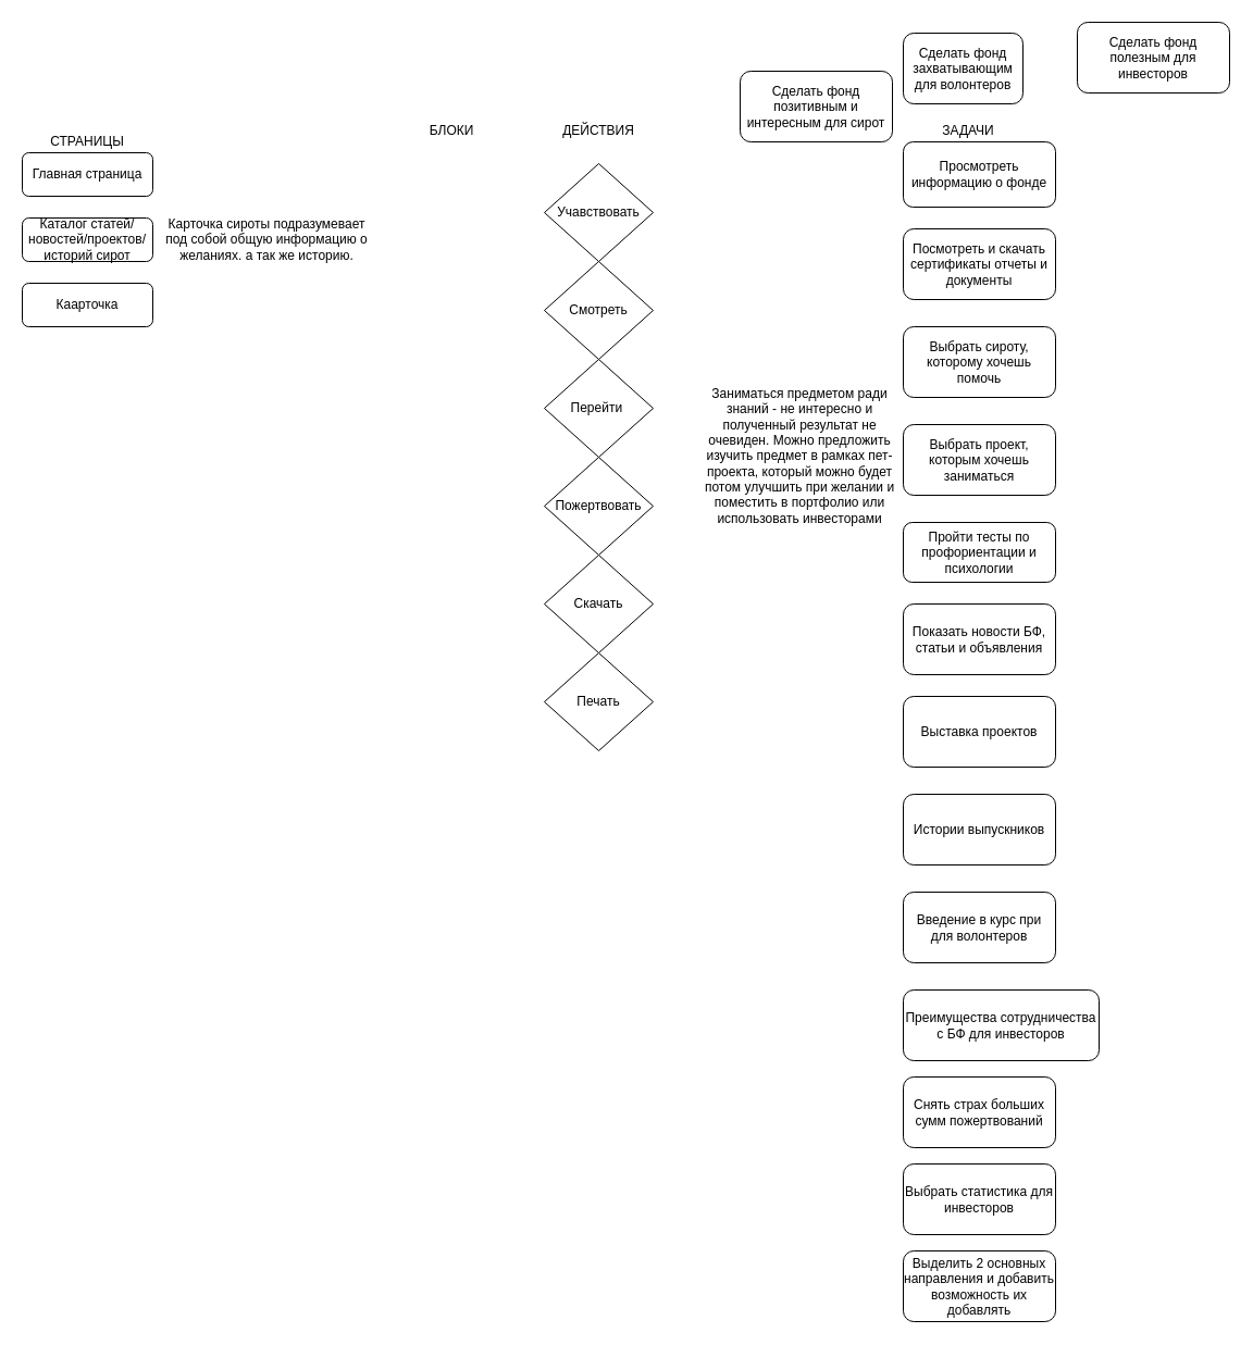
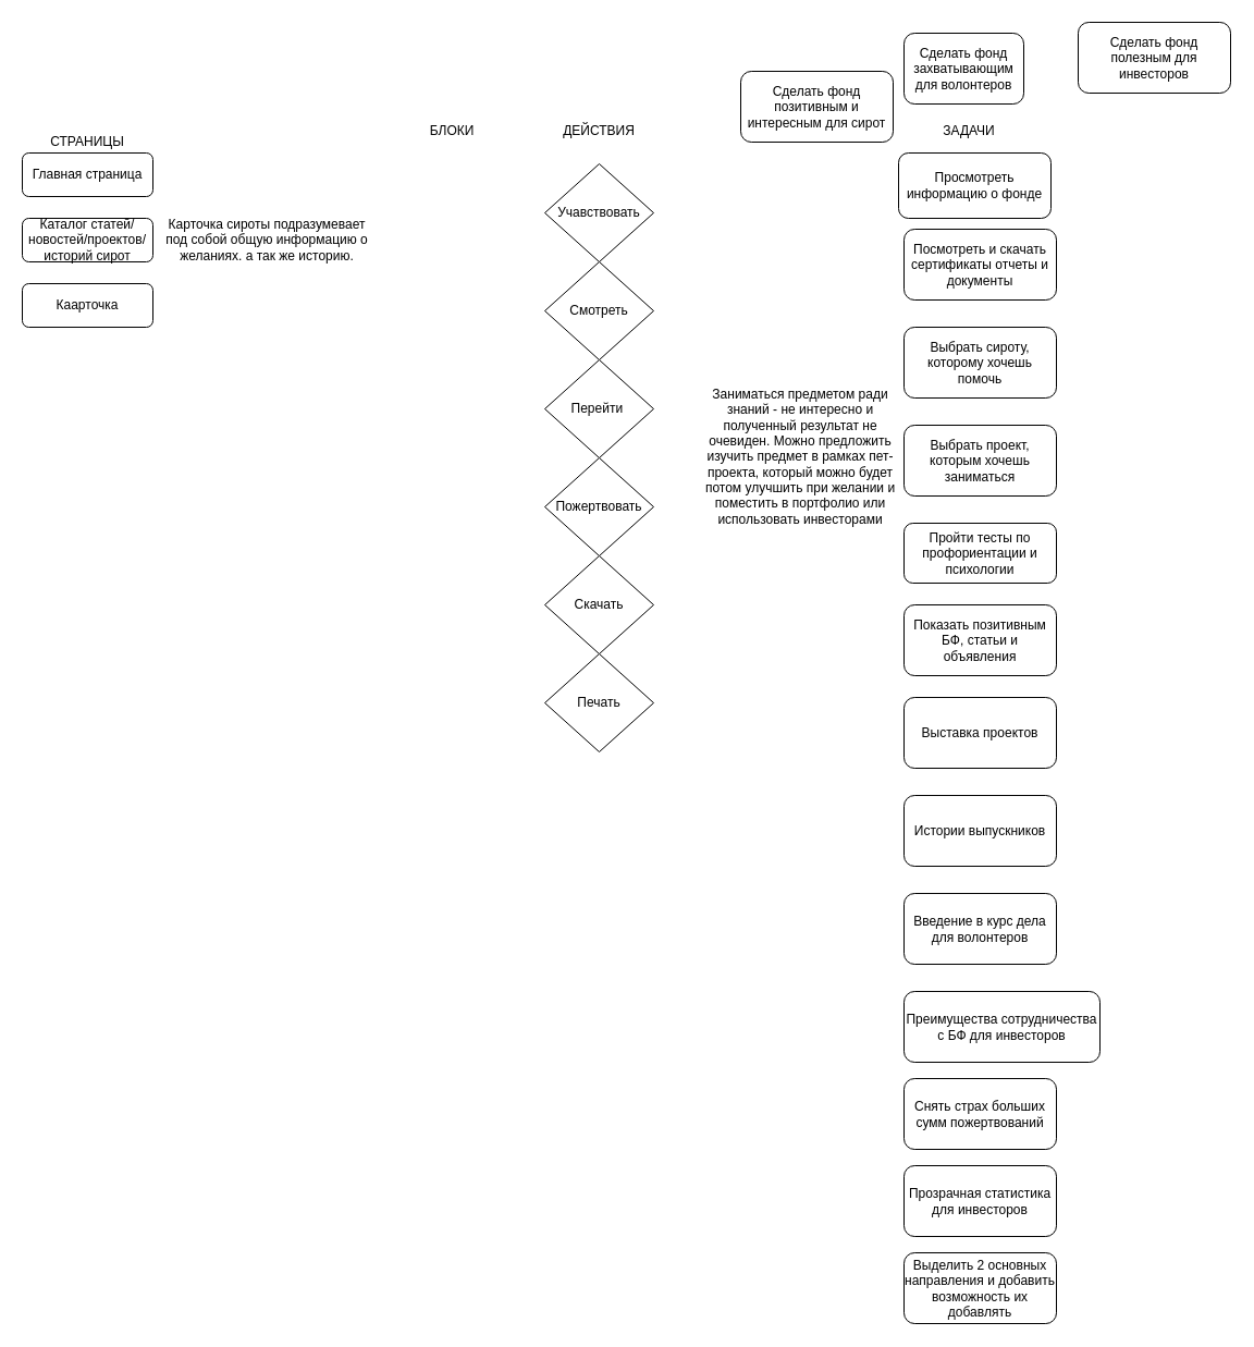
- <mxCell id="5" value="Просмотреть информацию о фонде" style="rounded=1;whiteSpace=wrap;html=1;fontSize=12;glass=0;strokeWidth=1;shadow=0;" vertex="1" parent="1"><mxGeometry x="830" y="130" width="140" height="60" as="geometry" /></mxCell>
+ <mxCell id="5" value="Просмотреть информацию о фонде" style="rounded=1;whiteSpace=wrap;html=1;fontSize=12;glass=0;strokeWidth=1;shadow=0;" vertex="1" parent="1"><mxGeometry x="825" y="140" width="140" height="60" as="geometry" /></mxCell>
- <mxCell id="21" value="Показать новости БФ, статьи и объявления" style="rounded=1;whiteSpace=wrap;html=1;fontSize=12;glass=0;strokeWidth=1;shadow=0;" vertex="1" parent="1"><mxGeometry x="830" y="555" width="140" height="65" as="geometry" /></mxCell>
+ <mxCell id="21" value="Показать позитивным БФ, статьи и объявления" style="rounded=1;whiteSpace=wrap;html=1;fontSize=12;glass=0;strokeWidth=1;shadow=0;" vertex="1" parent="1"><mxGeometry x="830" y="555" width="140" height="65" as="geometry" /></mxCell>
- <mxCell id="24" value="Введение в курс при для волонтеров" style="rounded=1;whiteSpace=wrap;html=1;fontSize=12;glass=0;strokeWidth=1;shadow=0;" vertex="1" parent="1"><mxGeometry x="830" y="820" width="140" height="65" as="geometry" /></mxCell>
+ <mxCell id="24" value="Введение в курс дела для волонтеров" style="rounded=1;whiteSpace=wrap;html=1;fontSize=12;glass=0;strokeWidth=1;shadow=0;" vertex="1" parent="1"><mxGeometry x="830" y="820" width="140" height="65" as="geometry" /></mxCell>
- <mxCell id="27" value="Выбрать статистика для инвесторов" style="rounded=1;whiteSpace=wrap;html=1;fontSize=12;glass=0;strokeWidth=1;shadow=0;" vertex="1" parent="1"><mxGeometry x="830" y="1070" width="140" height="65" as="geometry" /></mxCell>
+ <mxCell id="27" value="Прозрачная статистика для инвесторов" style="rounded=1;whiteSpace=wrap;html=1;fontSize=12;glass=0;strokeWidth=1;shadow=0;" vertex="1" parent="1"><mxGeometry x="830" y="1070" width="140" height="65" as="geometry" /></mxCell>
